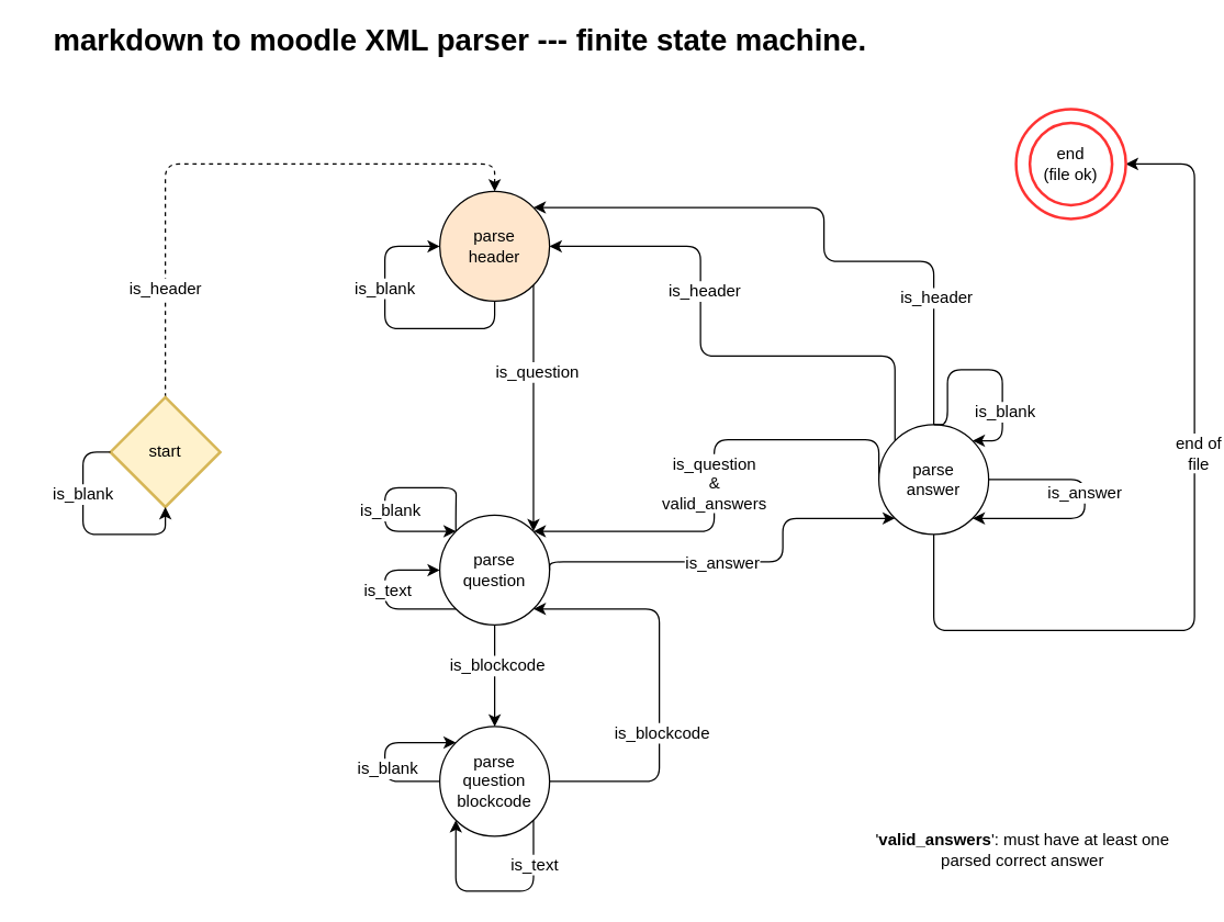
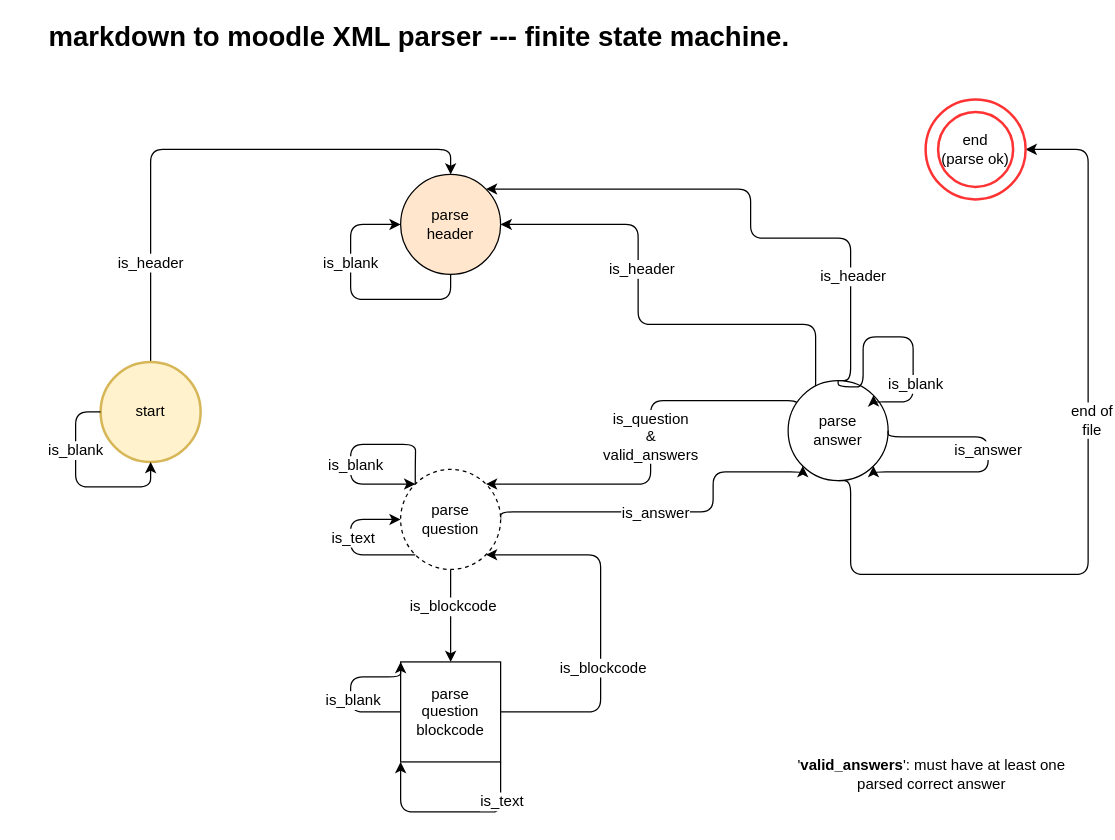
- <mxCell id="2" style="edgeStyle=orthogonalEdgeStyle;orthogonalLoop=1;jettySize=auto;html=1;exitX=0.5;exitY=0;exitDx=0;exitDy=0;entryX=0.5;entryY=0;entryDx=0;entryDy=0;rounded=1;dashed=1;" parent="1" source="4" target="11" edge="1"><mxGeometry relative="1" as="geometry" /></mxCell>
+ <mxCell id="2" style="edgeStyle=orthogonalEdgeStyle;orthogonalLoop=1;jettySize=auto;html=1;exitX=0.5;exitY=0;exitDx=0;exitDy=0;entryX=0.5;entryY=0;entryDx=0;entryDy=0;rounded=1;" parent="1" source="4" target="11" edge="1"><mxGeometry relative="1" as="geometry" /></mxCell>
- <mxCell id="44" value="end&lt;br&gt;(file ok)" style="ellipse;whiteSpace=wrap;html=1;aspect=fixed;strokeWidth=2;strokeColor=#FF3333;" parent="42" vertex="1"><mxGeometry x="10" y="10" width="60" height="60" as="geometry" /></mxCell>
+ <mxCell id="44" value="end&lt;br&gt;(parse ok)" style="ellipse;whiteSpace=wrap;html=1;aspect=fixed;strokeWidth=2;strokeColor=#FF3333;" parent="42" vertex="1"><mxGeometry x="10" y="10" width="60" height="60" as="geometry" /></mxCell>
- <mxCell id="9" style="edgeStyle=orthogonalEdgeStyle;rounded=1;orthogonalLoop=1;jettySize=auto;html=1;exitX=1;exitY=1;exitDx=0;exitDy=0;entryX=1;entryY=0;entryDx=0;entryDy=0;" parent="1" source="11" target="16" edge="1"><mxGeometry relative="1" as="geometry" /></mxCell>
- <mxCell id="10" value="is_question" style="text;html=1;align=center;verticalAlign=middle;resizable=0;points=[];labelBackgroundColor=#ffffff;" parent="9" vertex="1" connectable="0"><mxGeometry x="0.15" y="2" relative="1" as="geometry"><mxPoint y="-40" as="offset" /></mxGeometry></mxCell>
- <mxCell id="4" value="start" style="rhombus;whiteSpace=wrap;html=1;aspect=fixed;strokeWidth=2;fillColor=#fff2cc;strokeColor=#d6b656;" parent="1" vertex="1"><mxGeometry x="80" y="289.04" width="80" height="80" as="geometry" /></mxCell>
+ <mxCell id="4" value="start" style="ellipse;whiteSpace=wrap;html=1;aspect=fixed;strokeWidth=2;fillColor=#fff2cc;strokeColor=#d6b656;" parent="1" vertex="1"><mxGeometry x="80" y="289.04" width="80" height="80" as="geometry" /></mxCell>
- <mxCell id="36" value="parse&lt;br&gt;answer" style="ellipse;whiteSpace=wrap;html=1;aspect=fixed;strokeWidth=1;" parent="1" vertex="1"><mxGeometry x="640" y="309.04" width="80" height="80" as="geometry" /></mxCell>
+ <mxCell id="36" value="parse&lt;br&gt;answer" style="ellipse;whiteSpace=wrap;html=1;aspect=fixed;strokeWidth=1;" parent="1" vertex="1"><mxGeometry x="630" y="304.04" width="80" height="80" as="geometry" /></mxCell>
- <mxCell id="16" value="parse&lt;br&gt;question" style="ellipse;whiteSpace=wrap;html=1;aspect=fixed;" parent="1" vertex="1"><mxGeometry x="320" y="375.04" width="80" height="80" as="geometry" /></mxCell>
+ <mxCell id="16" value="parse&lt;br&gt;question" style="ellipse;whiteSpace=wrap;html=1;aspect=fixed;dashed=1;" parent="1" vertex="1"><mxGeometry x="320" y="375.04" width="80" height="80" as="geometry" /></mxCell>
- <mxCell id="23" value="parse&lt;br&gt;question&lt;br&gt;blockcode" style="ellipse;whiteSpace=wrap;html=1;aspect=fixed;strokeWidth=1;" parent="1" vertex="1"><mxGeometry x="320" y="529.04" width="80" height="80" as="geometry" /></mxCell>
+ <mxCell id="23" value="parse&lt;br&gt;question&lt;br&gt;blockcode" style="whiteSpace=wrap;html=1;aspect=fixed;strokeWidth=1;rounded=0;" parent="1" vertex="1"><mxGeometry x="320" y="529.04" width="80" height="80" as="geometry" /></mxCell>
